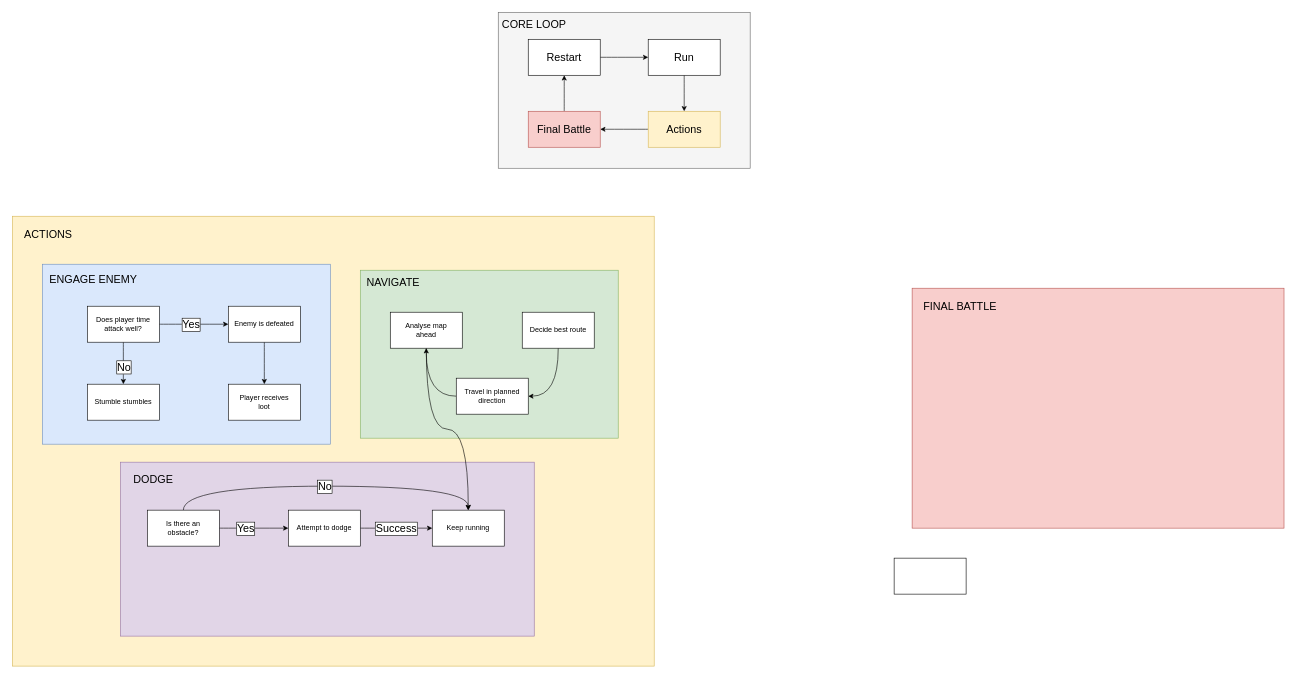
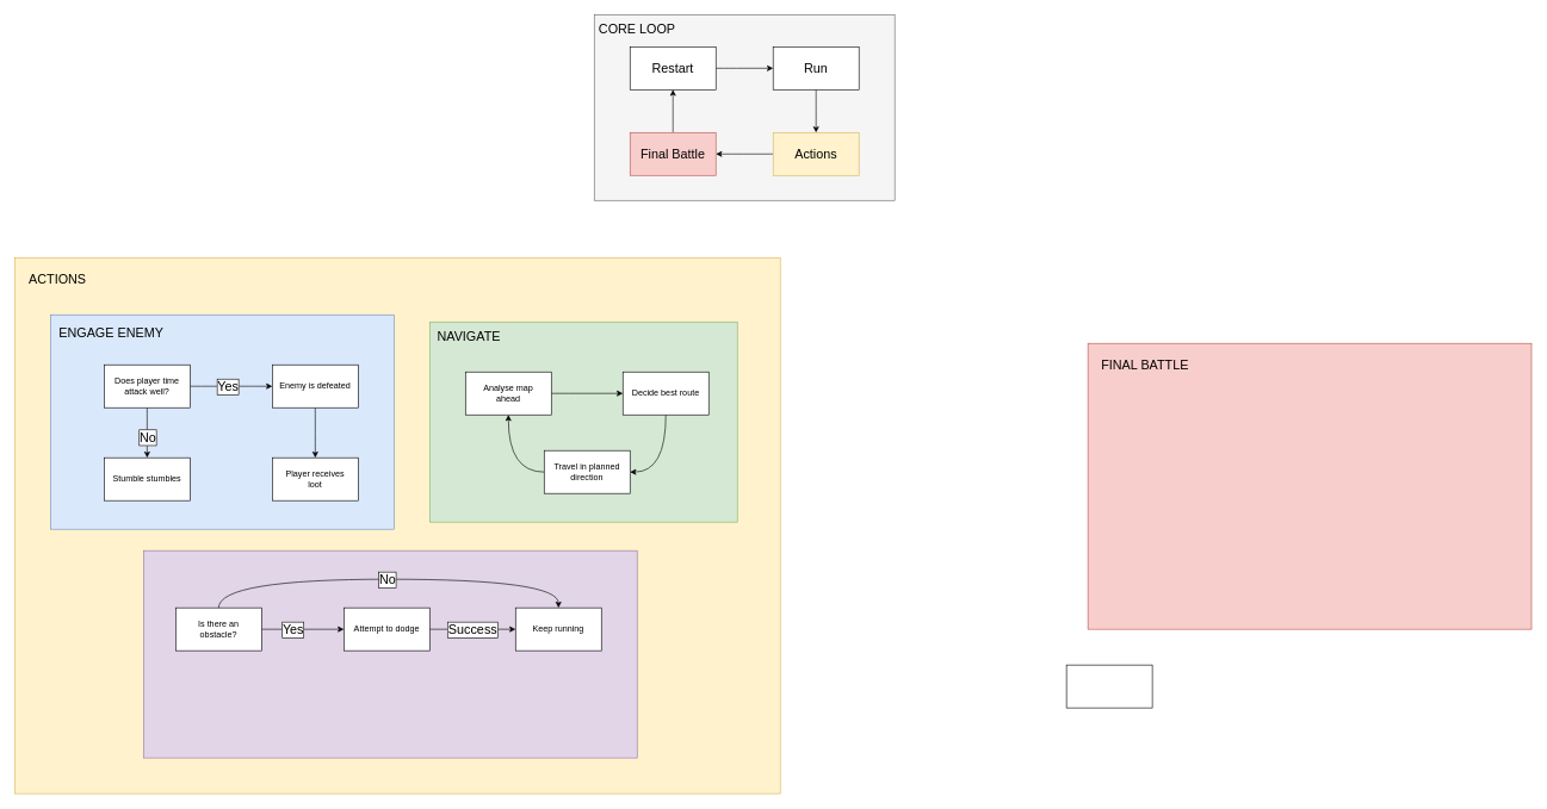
- <mxCell id="36" style="edgeStyle=orthogonalEdgeStyle;curved=1;orthogonalLoop=1;jettySize=auto;html=1;fontSize=18;" edge="1" parent="1" source="37" target="44"><mxGeometry relative="1" as="geometry" /></mxCell>
+ <mxCell id="36" style="edgeStyle=orthogonalEdgeStyle;curved=1;orthogonalLoop=1;jettySize=auto;html=1;entryX=0;entryY=0.5;entryDx=0;entryDy=0;fontSize=18;" edge="1" parent="1" source="37" target="39"><mxGeometry relative="1" as="geometry" /></mxCell>
- <mxCell id="42" value="DODGE" style="text;html=1;strokeColor=none;fillColor=none;align=center;verticalAlign=middle;whiteSpace=wrap;rounded=0;labelBackgroundColor=none;fontSize=18;" vertex="1" parent="1"><mxGeometry x="200" y="790" width="110" height="20" as="geometry" /></mxCell>
